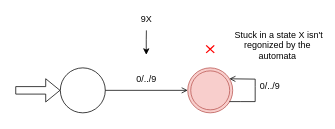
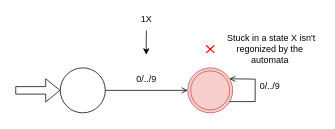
- <mxCell id="9" value="9X" style="text;html=1;align=center;verticalAlign=middle;whiteSpace=wrap;rounded=0;" vertex="1" parent="1"><mxGeometry x="180" y="20" width="30" height="10" as="geometry" /></mxCell>
+ <mxCell id="9" value="1X" style="text;html=1;align=center;verticalAlign=middle;whiteSpace=wrap;rounded=0;" vertex="1" parent="1"><mxGeometry x="180" y="20" width="30" height="10" as="geometry" /></mxCell>
- <mxCell id="11" value="&amp;nbsp;Stuck in a state X isn't regonized by the automata" style="text;html=1;align=center;verticalAlign=middle;whiteSpace=wrap;rounded=0;" vertex="1" parent="1"><mxGeometry x="305" y="40" width="130" height="40" as="geometry" /></mxCell>
+ <mxCell id="11" value="&amp;nbsp;Stuck in a state X isn't regonized by the automata" style="text;html=1;align=center;verticalAlign=middle;whiteSpace=wrap;rounded=0;" vertex="1" parent="1"><mxGeometry x="295" y="45" width="130" height="40" as="geometry" /></mxCell>
